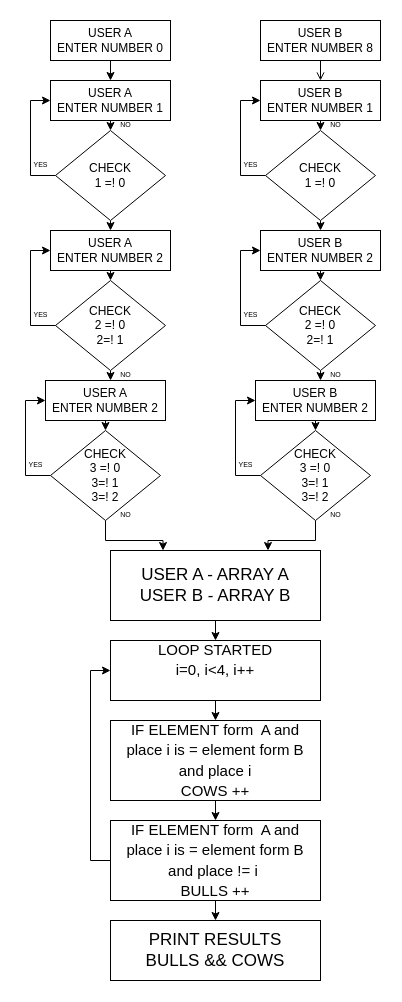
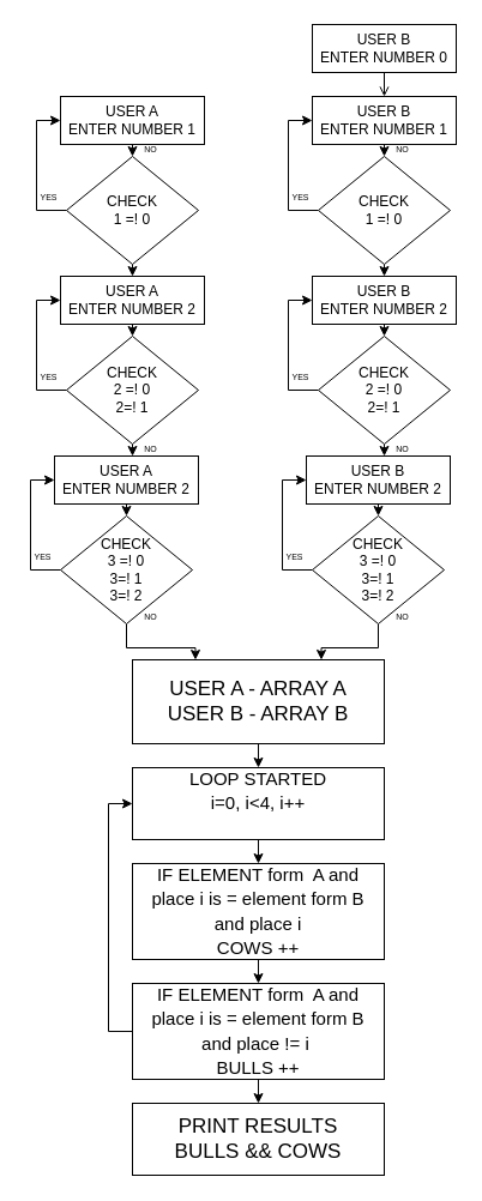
- <mxCell id="3" value="USER A&lt;br&gt;ENTER NUMBER 0" style="rounded=0;whiteSpace=wrap;html=1;" vertex="1" parent="1"><mxGeometry x="50" y="20" width="120" height="40" as="geometry" /></mxCell>
- <mxCell id="26" value="USER B&lt;br&gt;ENTER NUMBER 8" style="rounded=0;whiteSpace=wrap;html=1;" vertex="1" parent="1"><mxGeometry x="260" y="20" width="120" height="40" as="geometry" /></mxCell>
+ <mxCell id="26" value="USER B&lt;br&gt;ENTER NUMBER 0" style="rounded=0;whiteSpace=wrap;html=1;" vertex="1" parent="1"><mxGeometry x="260" y="20" width="120" height="40" as="geometry" /></mxCell>
- <mxCell id="2" style="edgeStyle=orthogonalEdgeStyle;rounded=0;orthogonalLoop=1;jettySize=auto;html=1;exitX=0.5;exitY=1;exitDx=0;exitDy=0;entryX=0.5;entryY=0;entryDx=0;entryDy=0;" edge="1" parent="1" source="3" target="5"><mxGeometry relative="1" as="geometry" /></mxCell>
